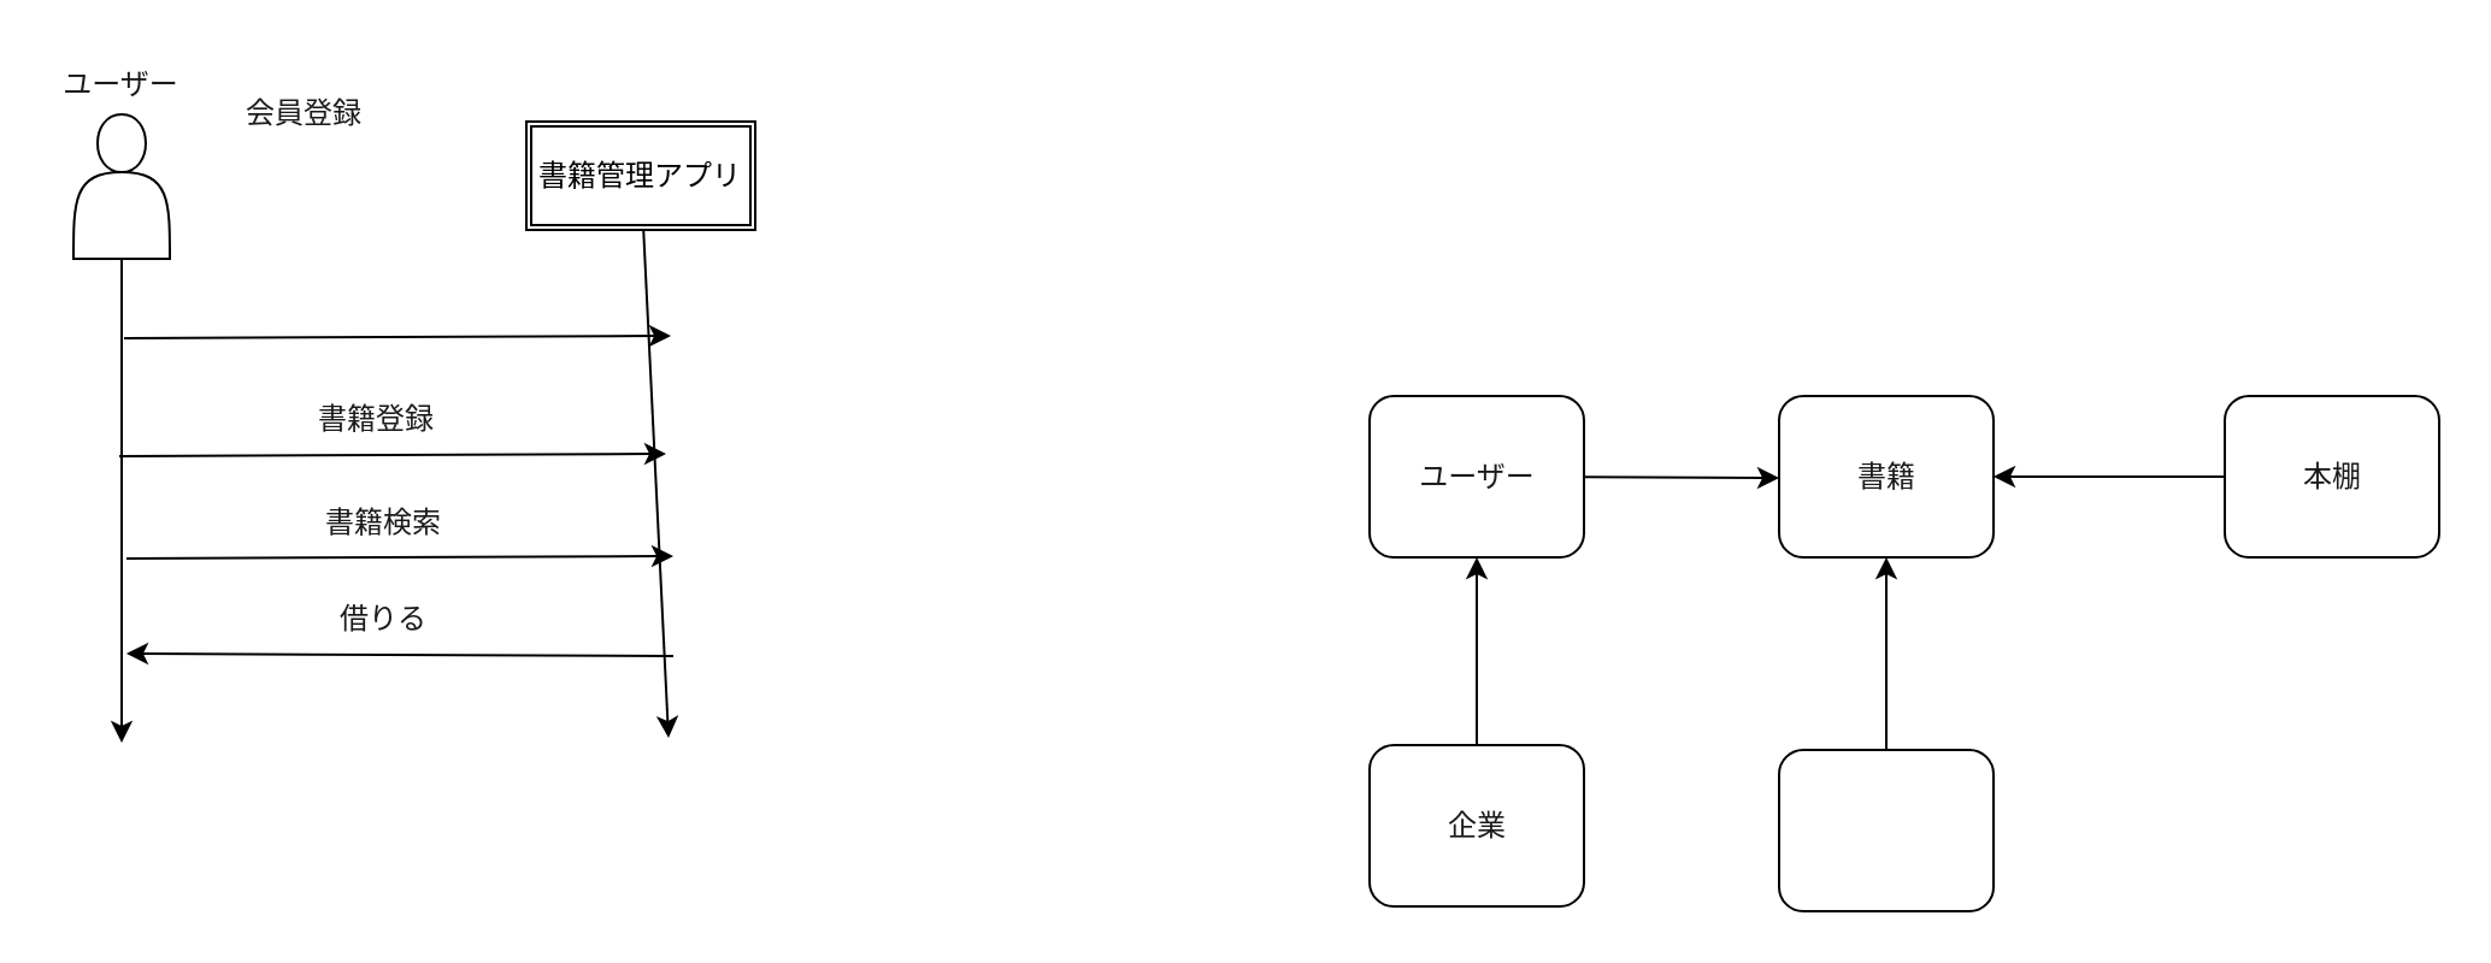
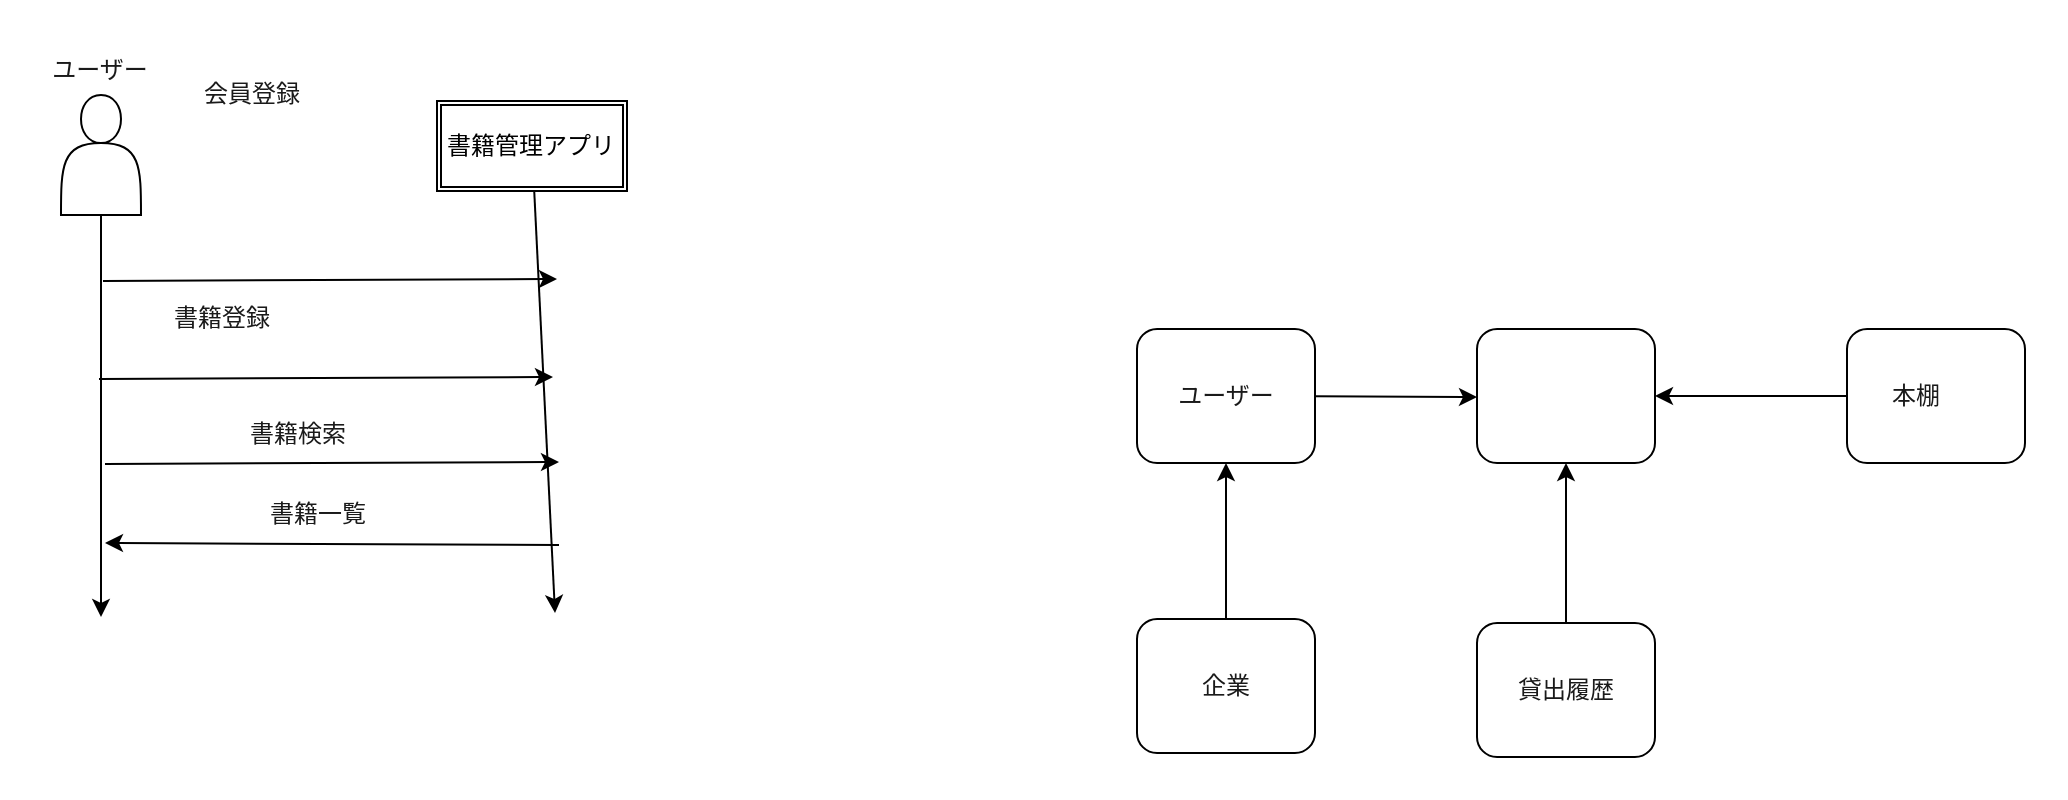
- <mxCell id="40" value="書籍登録" style="text;html=1;strokeColor=none;fillColor=none;align=center;verticalAlign=middle;whiteSpace=wrap;rounded=0;fontColor=#1A1A1A;aspect=fixed;" vertex="1" parent="1"><mxGeometry x="126" y="159" width="60" height="30" as="geometry" /></mxCell>
+ <mxCell id="40" value="書籍登録" style="text;html=1;strokeColor=none;fillColor=none;align=center;verticalAlign=middle;whiteSpace=wrap;rounded=0;fontColor=#1A1A1A;aspect=fixed;" vertex="1" parent="1"><mxGeometry x="81" y="144" width="60" height="30" as="geometry" /></mxCell>
- <mxCell id="7" value="書籍" style="text;html=1;strokeColor=none;fillColor=none;align=center;verticalAlign=middle;whiteSpace=wrap;rounded=0;fontColor=#1A1A1A;" parent="5" vertex="1"><mxGeometry x="14.5" y="18.5" width="60" height="30" as="geometry" /></mxCell>
- <mxCell id="13" value="本棚" style="text;html=1;strokeColor=none;fillColor=none;align=center;verticalAlign=middle;whiteSpace=wrap;rounded=0;fontColor=#1A1A1A;" parent="11" vertex="1"><mxGeometry x="14.5" y="18.5" width="60" height="30" as="geometry" /></mxCell>
+ <mxCell id="13" value="本棚" style="text;html=1;strokeColor=none;fillColor=none;align=center;verticalAlign=middle;whiteSpace=wrap;rounded=0;fontColor=#1A1A1A;" parent="11" vertex="1"><mxGeometry x="4.5" y="18.5" width="60" height="30" as="geometry" /></mxCell>
- <mxCell id="42" value="書籍検索" style="text;html=1;strokeColor=none;fillColor=none;align=center;verticalAlign=middle;whiteSpace=wrap;rounded=0;fontColor=#1A1A1A;aspect=fixed;" vertex="1" parent="1"><mxGeometry x="129" y="201.5" width="60" height="30" as="geometry" /></mxCell>
+ <mxCell id="42" value="書籍検索" style="text;html=1;strokeColor=none;fillColor=none;align=center;verticalAlign=middle;whiteSpace=wrap;rounded=0;fontColor=#1A1A1A;aspect=fixed;" vertex="1" parent="1"><mxGeometry x="119" y="201.5" width="60" height="30" as="geometry" /></mxCell>
- <mxCell id="43" value="借りる" style="text;html=1;strokeColor=none;fillColor=none;align=center;verticalAlign=middle;whiteSpace=wrap;rounded=0;fontColor=#1A1A1A;aspect=fixed;" vertex="1" parent="1"><mxGeometry x="129" y="242" width="60" height="30" as="geometry" /></mxCell>
+ <mxCell id="43" value="書籍一覧" style="text;html=1;strokeColor=none;fillColor=none;align=center;verticalAlign=middle;whiteSpace=wrap;rounded=0;fontColor=#1A1A1A;aspect=fixed;" vertex="1" parent="1"><mxGeometry x="129" y="242" width="60" height="30" as="geometry" /></mxCell>
+ <mxCell id="10" value="貸出履歴" style="text;html=1;strokeColor=none;fillColor=none;align=center;verticalAlign=middle;whiteSpace=wrap;rounded=0;fontColor=#1A1A1A;" parent="8" vertex="1"><mxGeometry x="14.5" y="18.5" width="60" height="30" as="geometry" /></mxCell>
